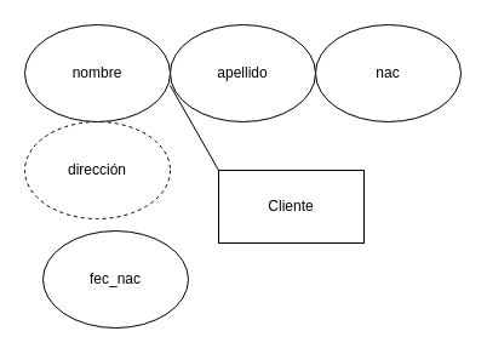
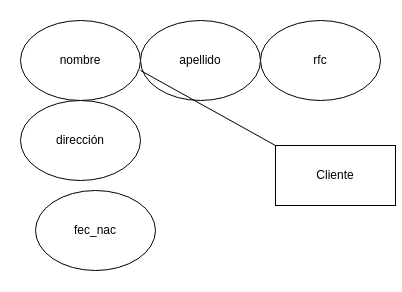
- <mxCell id="5" value="nac" style="ellipse;whiteSpace=wrap;html=1;" vertex="1" parent="1"><mxGeometry x="260" width="120" height="80" as="geometry" y="20" /></mxCell>
+ <mxCell id="5" value="rfc" style="ellipse;whiteSpace=wrap;html=1;" vertex="1" parent="1"><mxGeometry x="260" width="120" height="80" as="geometry" y="20" /></mxCell>
- <mxCell id="4" value="dirección" style="ellipse;whiteSpace=wrap;html=1;dashed=1;" vertex="1" parent="1"><mxGeometry y="100" width="120" height="80" as="geometry" x="20" /></mxCell>
+ <mxCell id="4" value="dirección" style="ellipse;whiteSpace=wrap;html=1;" vertex="1" parent="1"><mxGeometry y="100" width="120" height="80" as="geometry" x="20" /></mxCell>
- <mxCell id="2" value="Cliente" style="rounded=0;whiteSpace=wrap;html=1;" vertex="1" parent="1"><mxGeometry x="180" y="140" width="120" height="60" as="geometry" /></mxCell>
+ <mxCell id="2" value="Cliente" style="rounded=0;whiteSpace=wrap;html=1;" vertex="1" parent="1"><mxGeometry x="275" y="145" width="120" height="60" as="geometry" /></mxCell>
